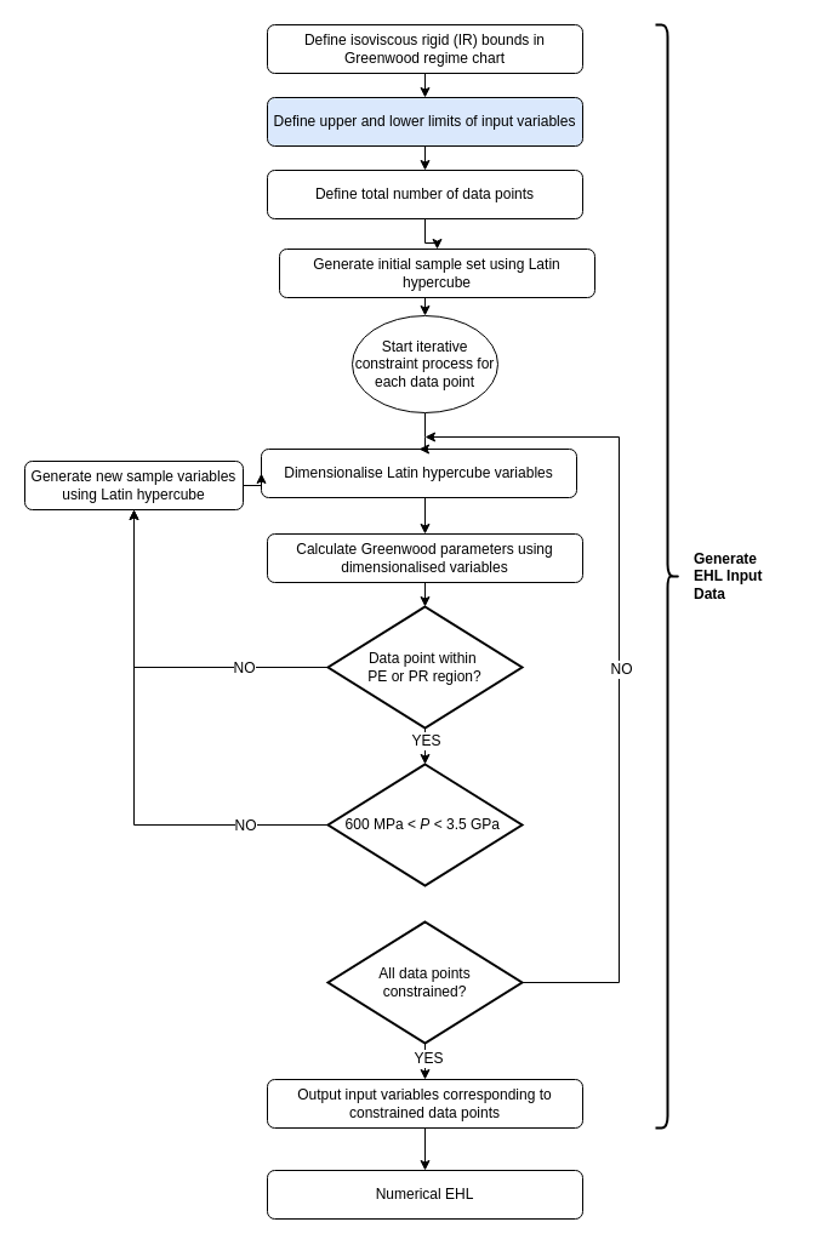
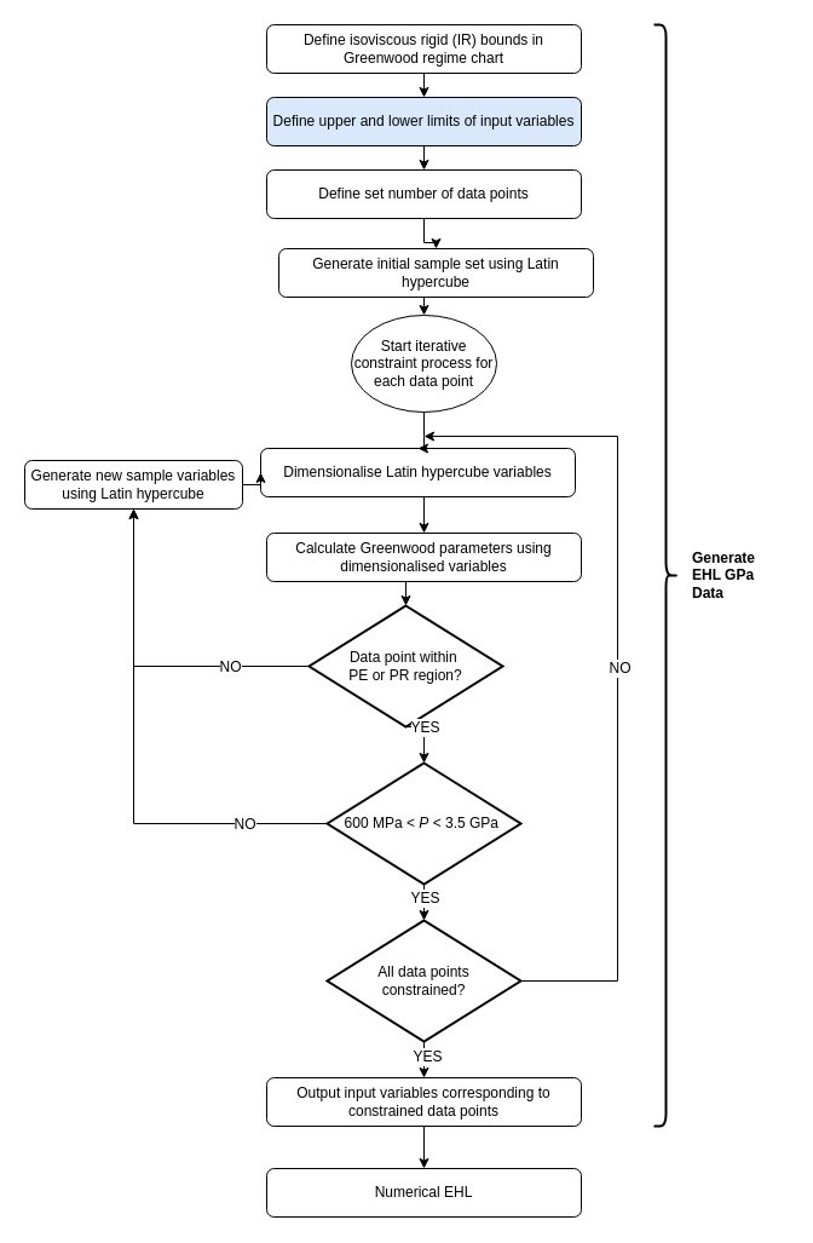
- <mxCell id="15" value="Define total number of data points" style="rounded=1;whiteSpace=wrap;html=1;fontSize=12;glass=0;strokeWidth=1;shadow=0;" vertex="1" parent="1"><mxGeometry x="220" y="140" width="260" height="40" as="geometry" /></mxCell>
+ <mxCell id="15" value="Define set number of data points" style="rounded=1;whiteSpace=wrap;html=1;fontSize=12;glass=0;strokeWidth=1;shadow=0;" vertex="1" parent="1"><mxGeometry x="220" y="140" width="260" height="40" as="geometry" /></mxCell>
- <mxCell id="26" value="&lt;b&gt;Generate&lt;/b&gt;&lt;div&gt;&lt;b&gt;EHL Input&lt;/b&gt;&lt;/div&gt;&lt;div style=&quot;&quot;&gt;&lt;span style=&quot;background-color: initial;&quot;&gt;&lt;b&gt;Data&lt;/b&gt;&lt;/span&gt;&lt;/div&gt;" style="text;html=1;align=left;verticalAlign=middle;resizable=0;points=[];autosize=1;strokeColor=none;fillColor=none;" vertex="1" parent="1"><mxGeometry x="570" y="445" width="80" height="60" as="geometry" /></mxCell>
+ <mxCell id="26" value="&lt;b&gt;Generate&lt;/b&gt;&lt;div&gt;&lt;b&gt;EHL GPa&lt;/b&gt;&lt;/div&gt;&lt;div style=&quot;&quot;&gt;&lt;span style=&quot;background-color: initial;&quot;&gt;&lt;b&gt;Data&lt;/b&gt;&lt;/span&gt;&lt;/div&gt;" style="text;html=1;align=left;verticalAlign=middle;resizable=0;points=[];autosize=1;strokeColor=none;fillColor=none;" vertex="1" parent="1"><mxGeometry x="570" y="445" width="80" height="60" as="geometry" /></mxCell>
- <mxCell id="11" value="Data point within&amp;nbsp;&lt;div&gt;&lt;span style=&quot;background-color: initial;&quot;&gt;PE or PR region?&lt;/span&gt;&lt;/div&gt;" style="strokeWidth=2;html=1;shape=mxgraph.flowchart.decision;whiteSpace=wrap;" vertex="1" parent="1"><mxGeometry x="270" y="500" width="160" height="100" as="geometry" /></mxCell>
+ <mxCell id="11" value="Data point within&amp;nbsp;&lt;div&gt;&lt;span style=&quot;background-color: initial;&quot;&gt;PE or PR region?&lt;/span&gt;&lt;/div&gt;" style="strokeWidth=2;html=1;shape=mxgraph.flowchart.decision;whiteSpace=wrap;" vertex="1" parent="1"><mxGeometry x="255" y="500" width="160" height="100" as="geometry" /></mxCell>
+ <mxCell id="32" style="edgeStyle=orthogonalEdgeStyle;rounded=0;orthogonalLoop=1;jettySize=auto;html=1;exitX=0.5;exitY=1;exitDx=0;exitDy=0;exitPerimeter=0;entryX=0.5;entryY=0;entryDx=0;entryDy=0;entryPerimeter=0;" edge="1" parent="1" source="20" target="31"><mxGeometry relative="1" as="geometry" /></mxCell>
+ <mxCell id="33" value="YES" style="edgeLabel;html=1;align=center;verticalAlign=middle;resizable=0;points=[];fontSize=12;" vertex="1" connectable="0" parent="32"><mxGeometry x="-0.1" relative="1" as="geometry"><mxPoint y="-3" as="offset" /></mxGeometry></mxCell>
